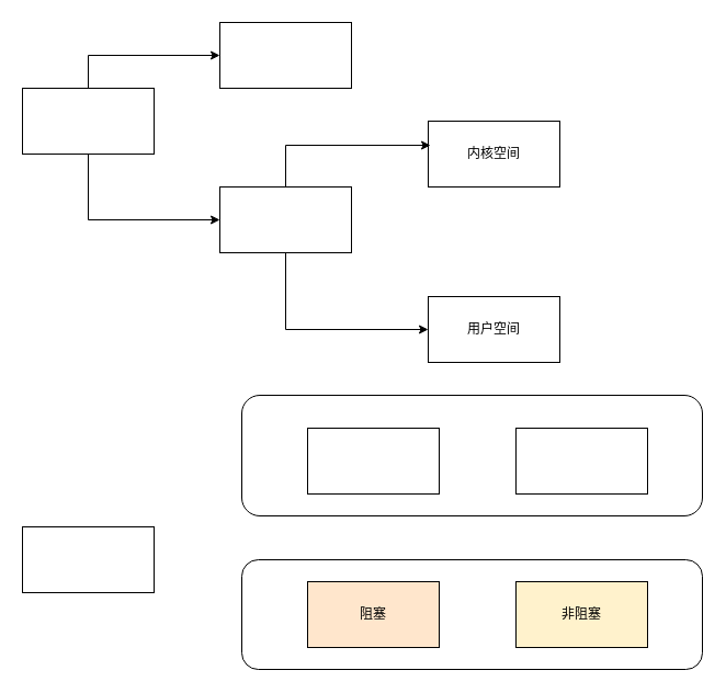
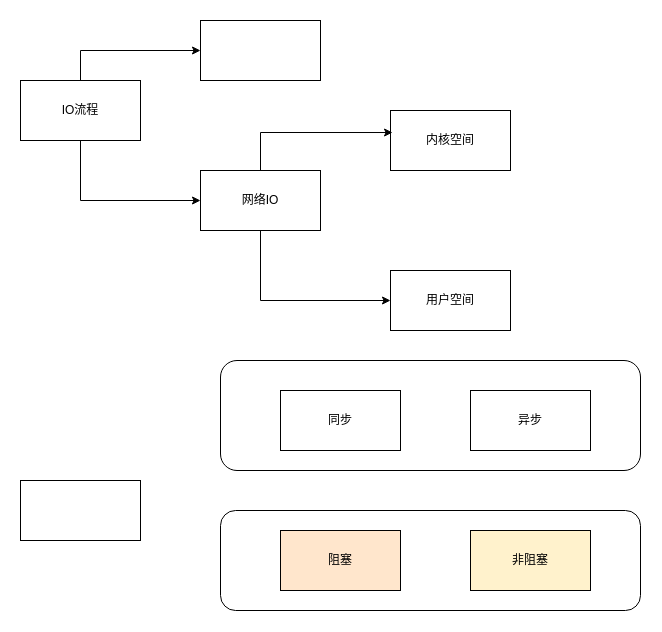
+ <mxCell id="4" value="IO流程" style="text;html=1;strokeColor=none;fillColor=none;align=center;verticalAlign=middle;whiteSpace=wrap;rounded=0;" vertex="1" parent="2"><mxGeometry x="30" y="15" width="60" height="30" as="geometry" /></mxCell>
+ <mxCell id="7" value="网络IO" style="text;html=1;strokeColor=none;fillColor=none;align=center;verticalAlign=middle;whiteSpace=wrap;rounded=0;" vertex="1" parent="5"><mxGeometry x="30" y="15" width="60" height="30" as="geometry" /></mxCell>
+ <mxCell id="28" value="同步" style="text;html=1;strokeColor=none;fillColor=none;align=center;verticalAlign=middle;whiteSpace=wrap;rounded=0;" vertex="1" parent="26"><mxGeometry x="30" y="15" width="60" height="30" as="geometry" /></mxCell>
+ <mxCell id="25" value="异步" style="text;html=1;strokeColor=none;fillColor=none;align=center;verticalAlign=middle;whiteSpace=wrap;rounded=0;" vertex="1" parent="23"><mxGeometry x="30" y="15" width="60" height="30" as="geometry" /></mxCell>
